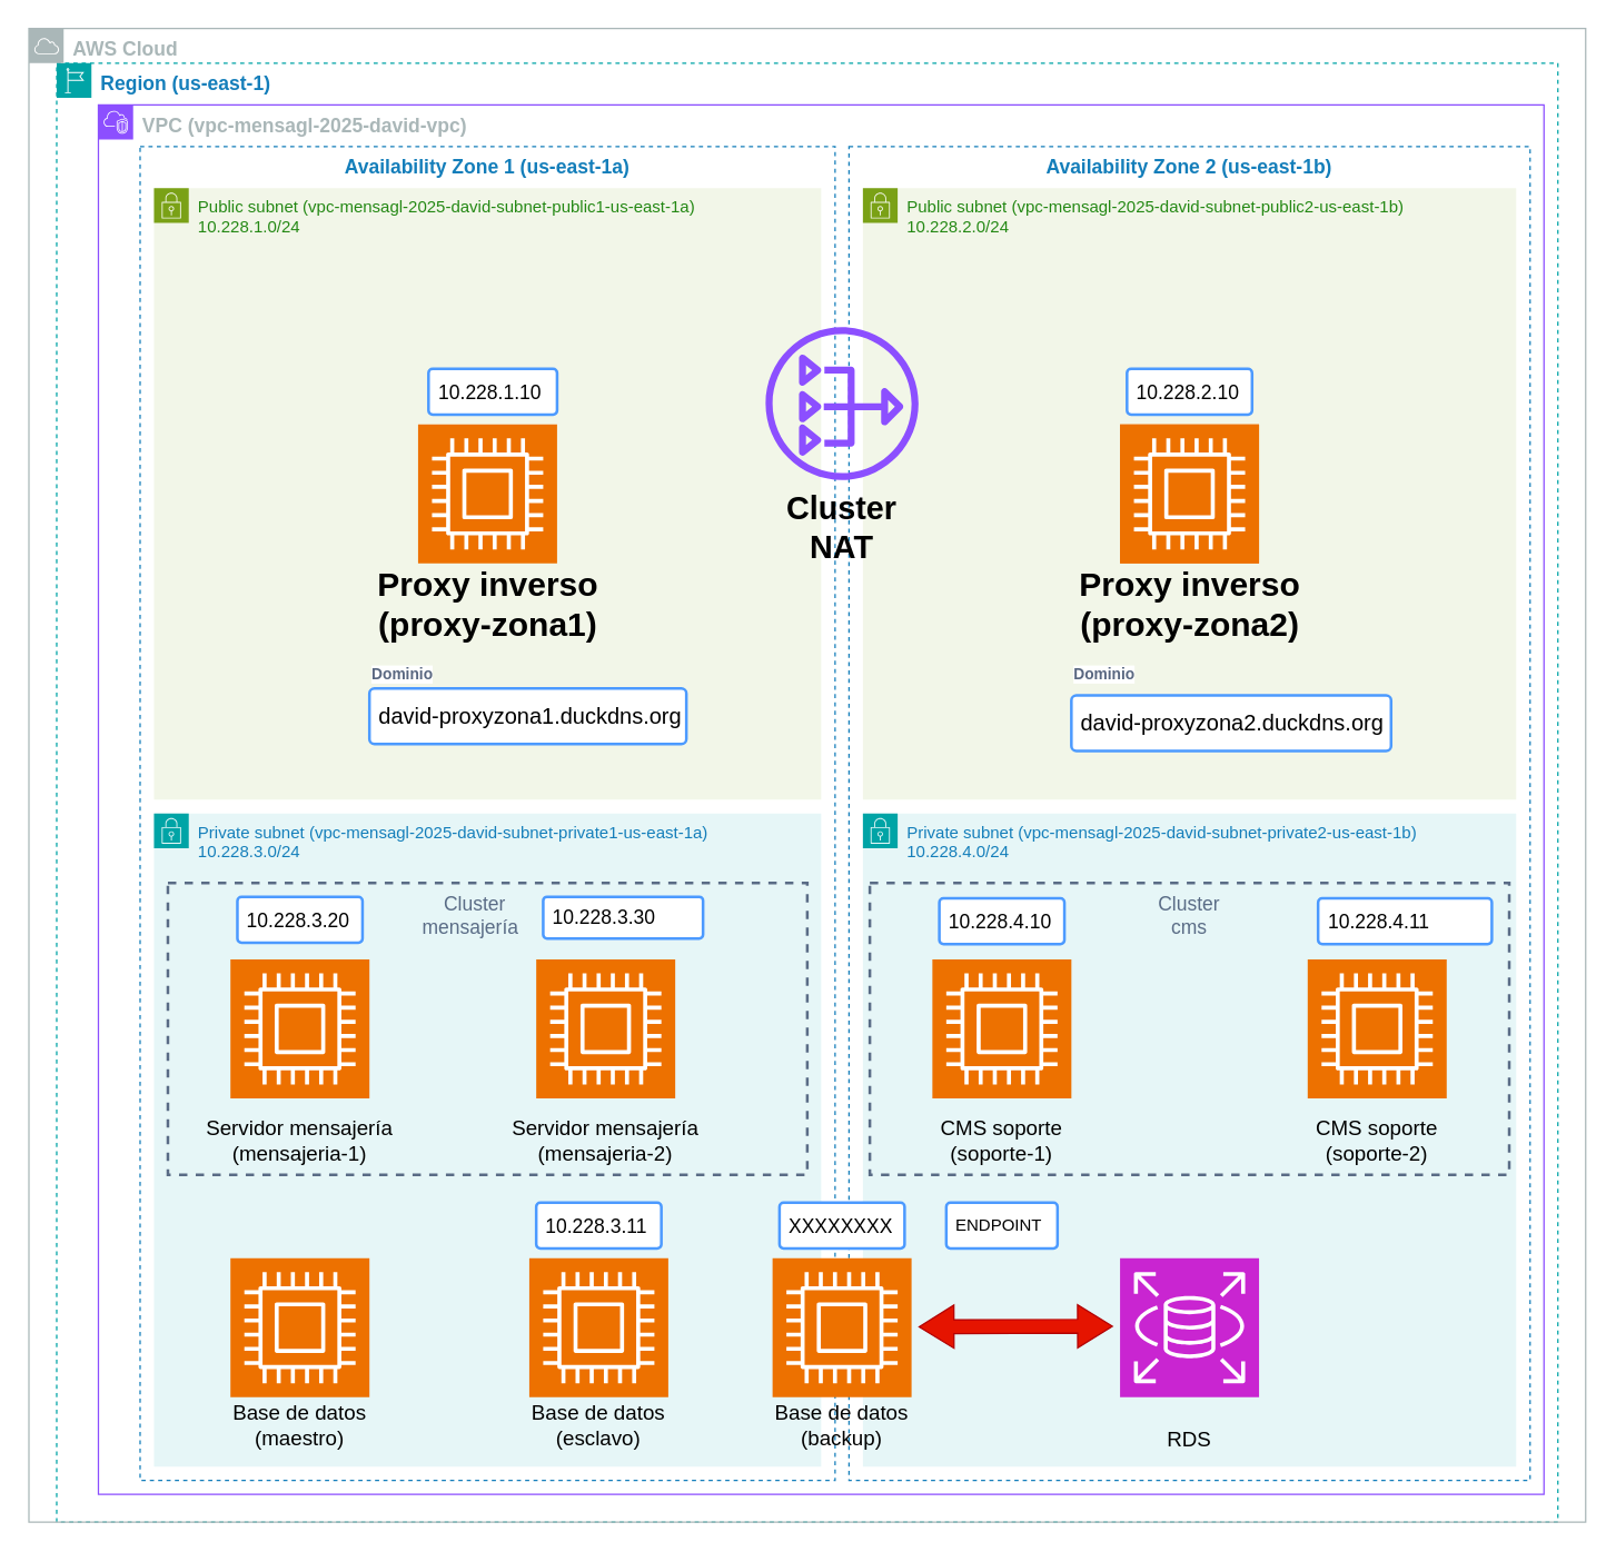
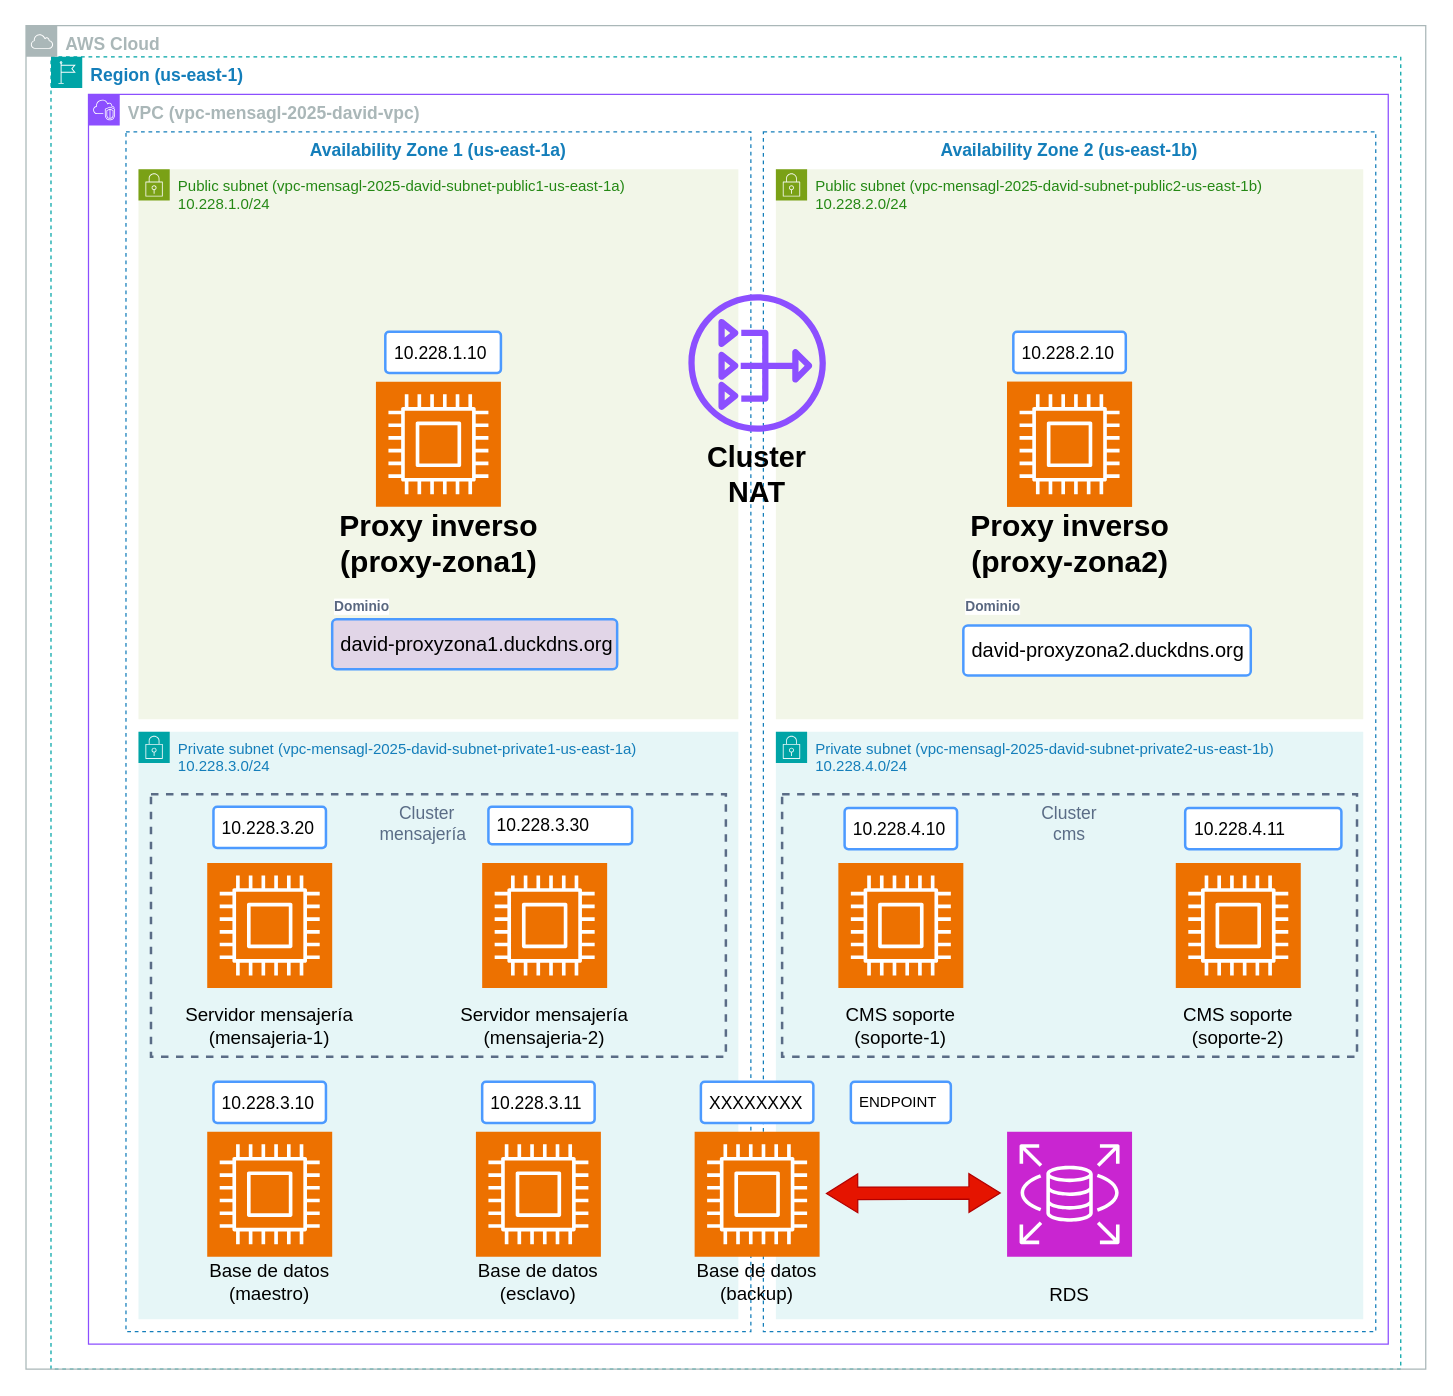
- <mxCell id="17" value="david-proxyzona1.duckdns.org" style="rounded=1;arcSize=9;align=left;spacingLeft=5;strokeColor=#4C9AFF;html=1;strokeWidth=2;fontSize=16;whiteSpace=wrap;" parent="13" vertex="1"><mxGeometry x="155" y="360" width="228" height="40" as="geometry" /></mxCell>
+ <mxCell id="17" value="david-proxyzona1.duckdns.org" style="rounded=1;arcSize=9;align=left;spacingLeft=5;strokeColor=#4C9AFF;html=1;strokeWidth=2;fontSize=16;whiteSpace=wrap;fillColor=#e1d5e7;" parent="13" vertex="1"><mxGeometry x="155" y="360" width="228" height="40" as="geometry" /></mxCell>
+ <mxCell id="24" value="&lt;font style=&quot;font-size: 14px;&quot;&gt;10.228.3.10&lt;/font&gt;" style="rounded=1;arcSize=9;align=left;spacingLeft=5;strokeColor=#4C9AFF;html=1;strokeWidth=2;fontSize=12" parent="19" vertex="1"><mxGeometry x="60" y="280" width="90" height="33" as="geometry" /></mxCell>
